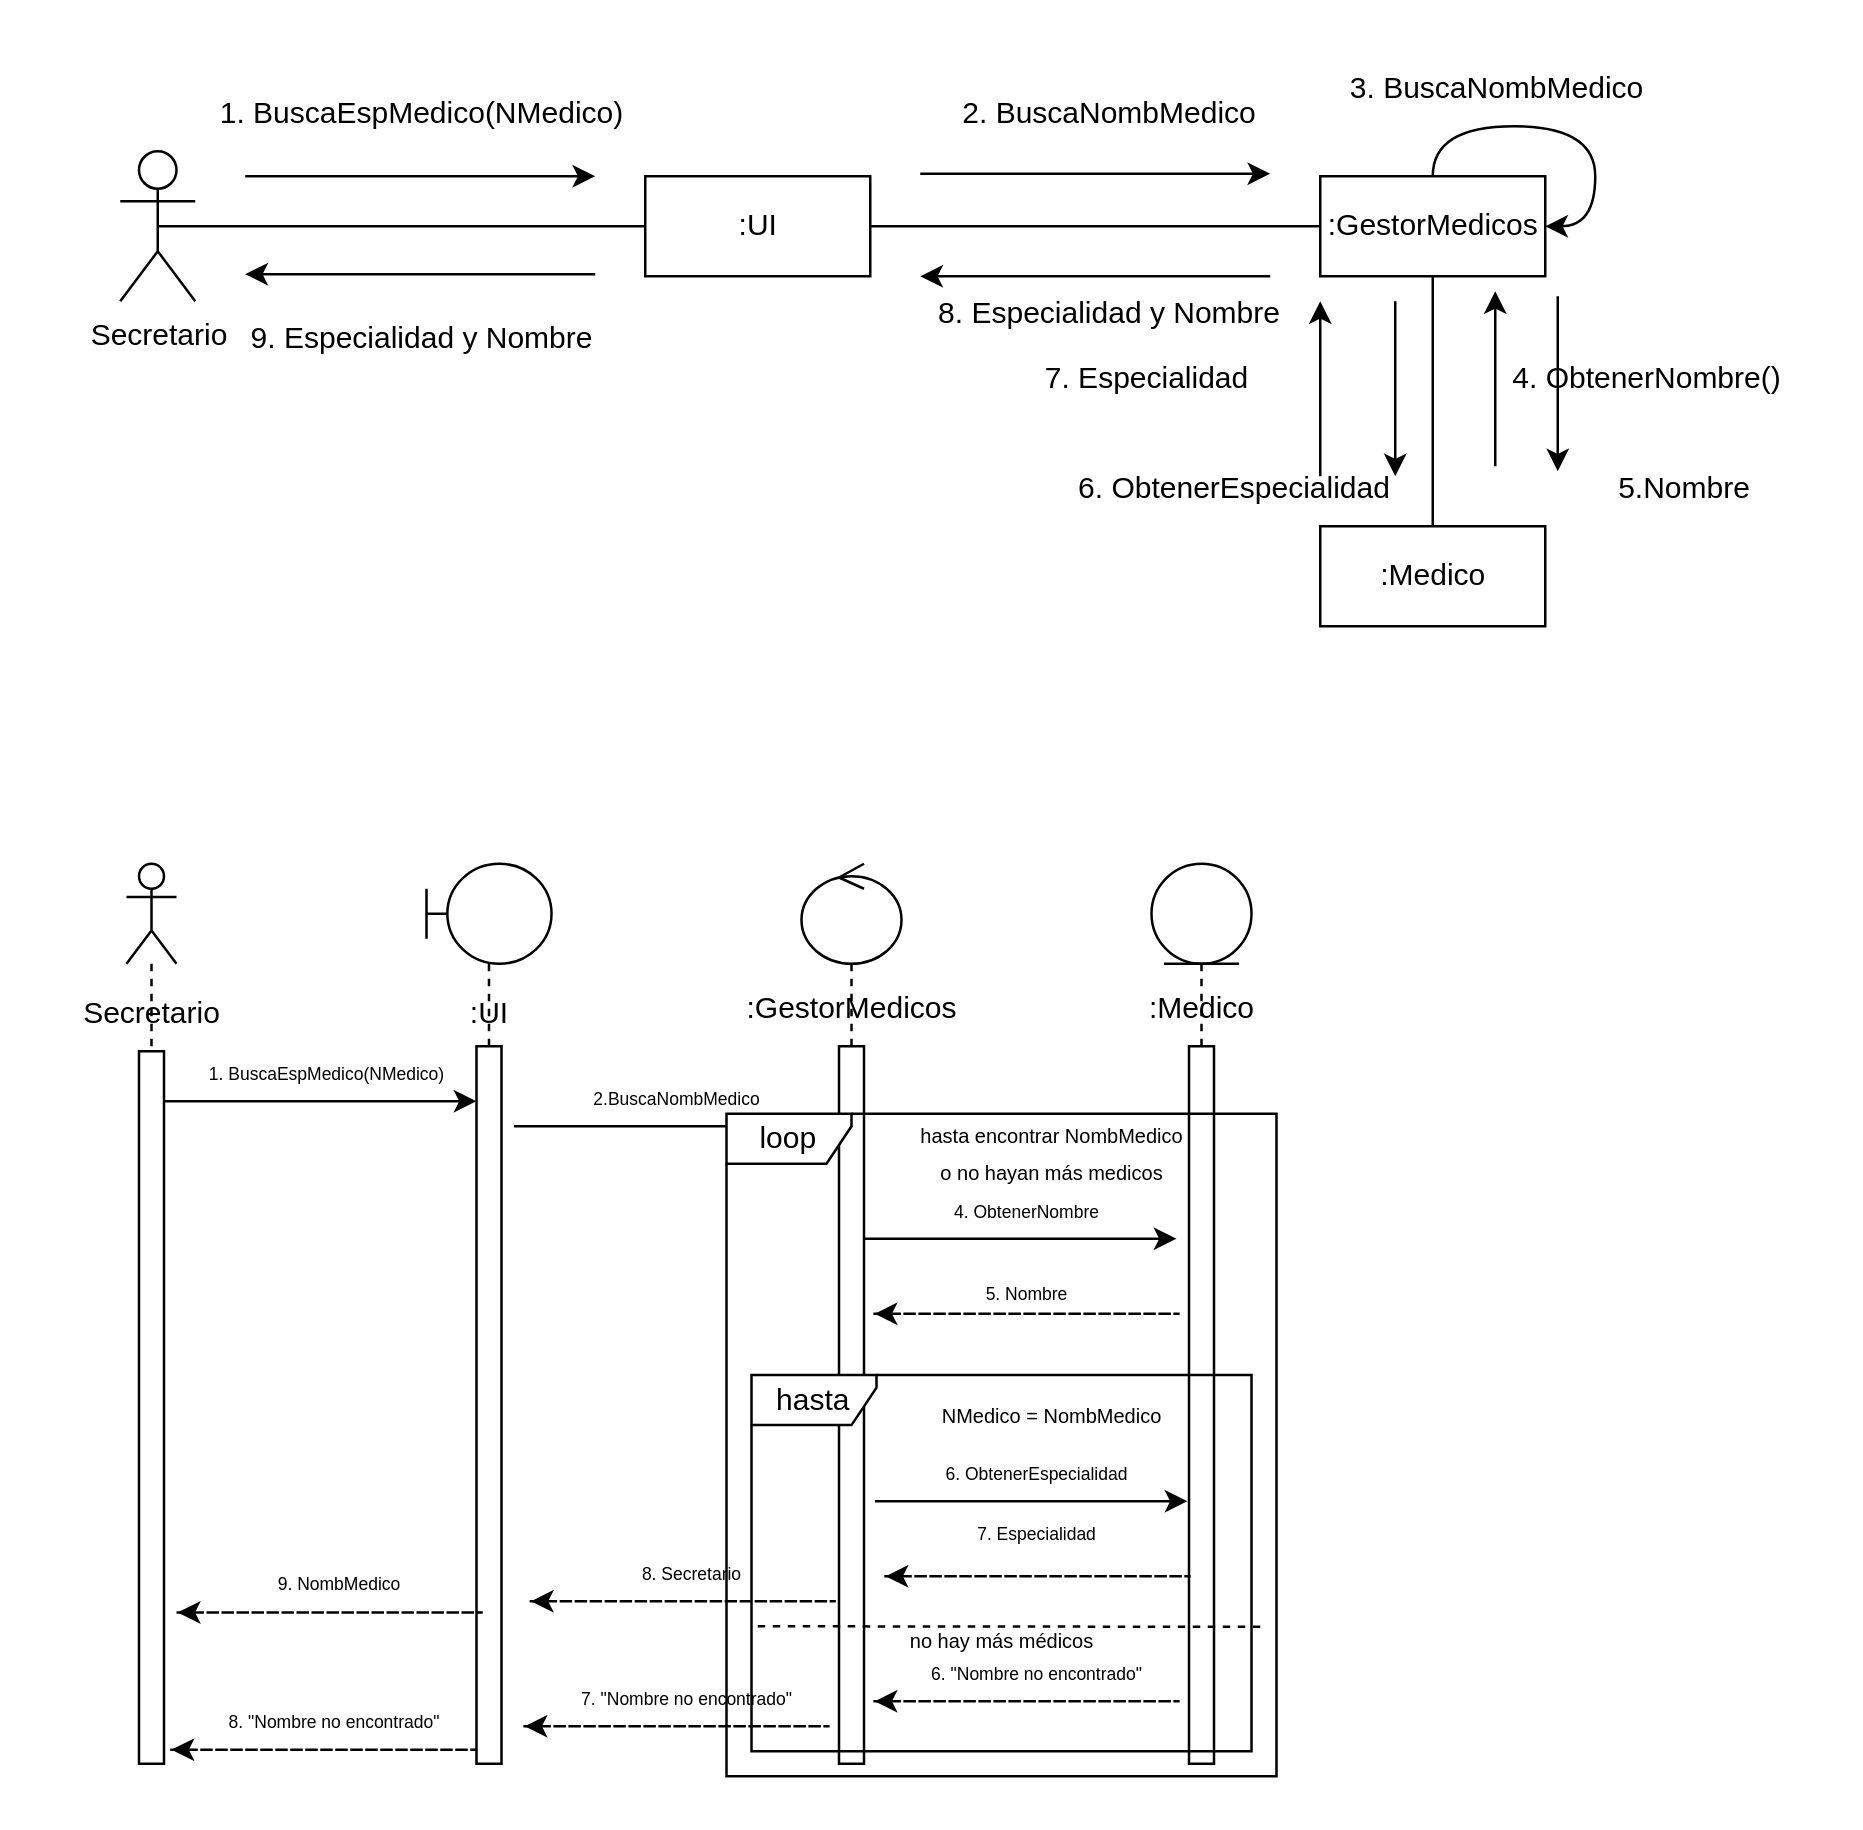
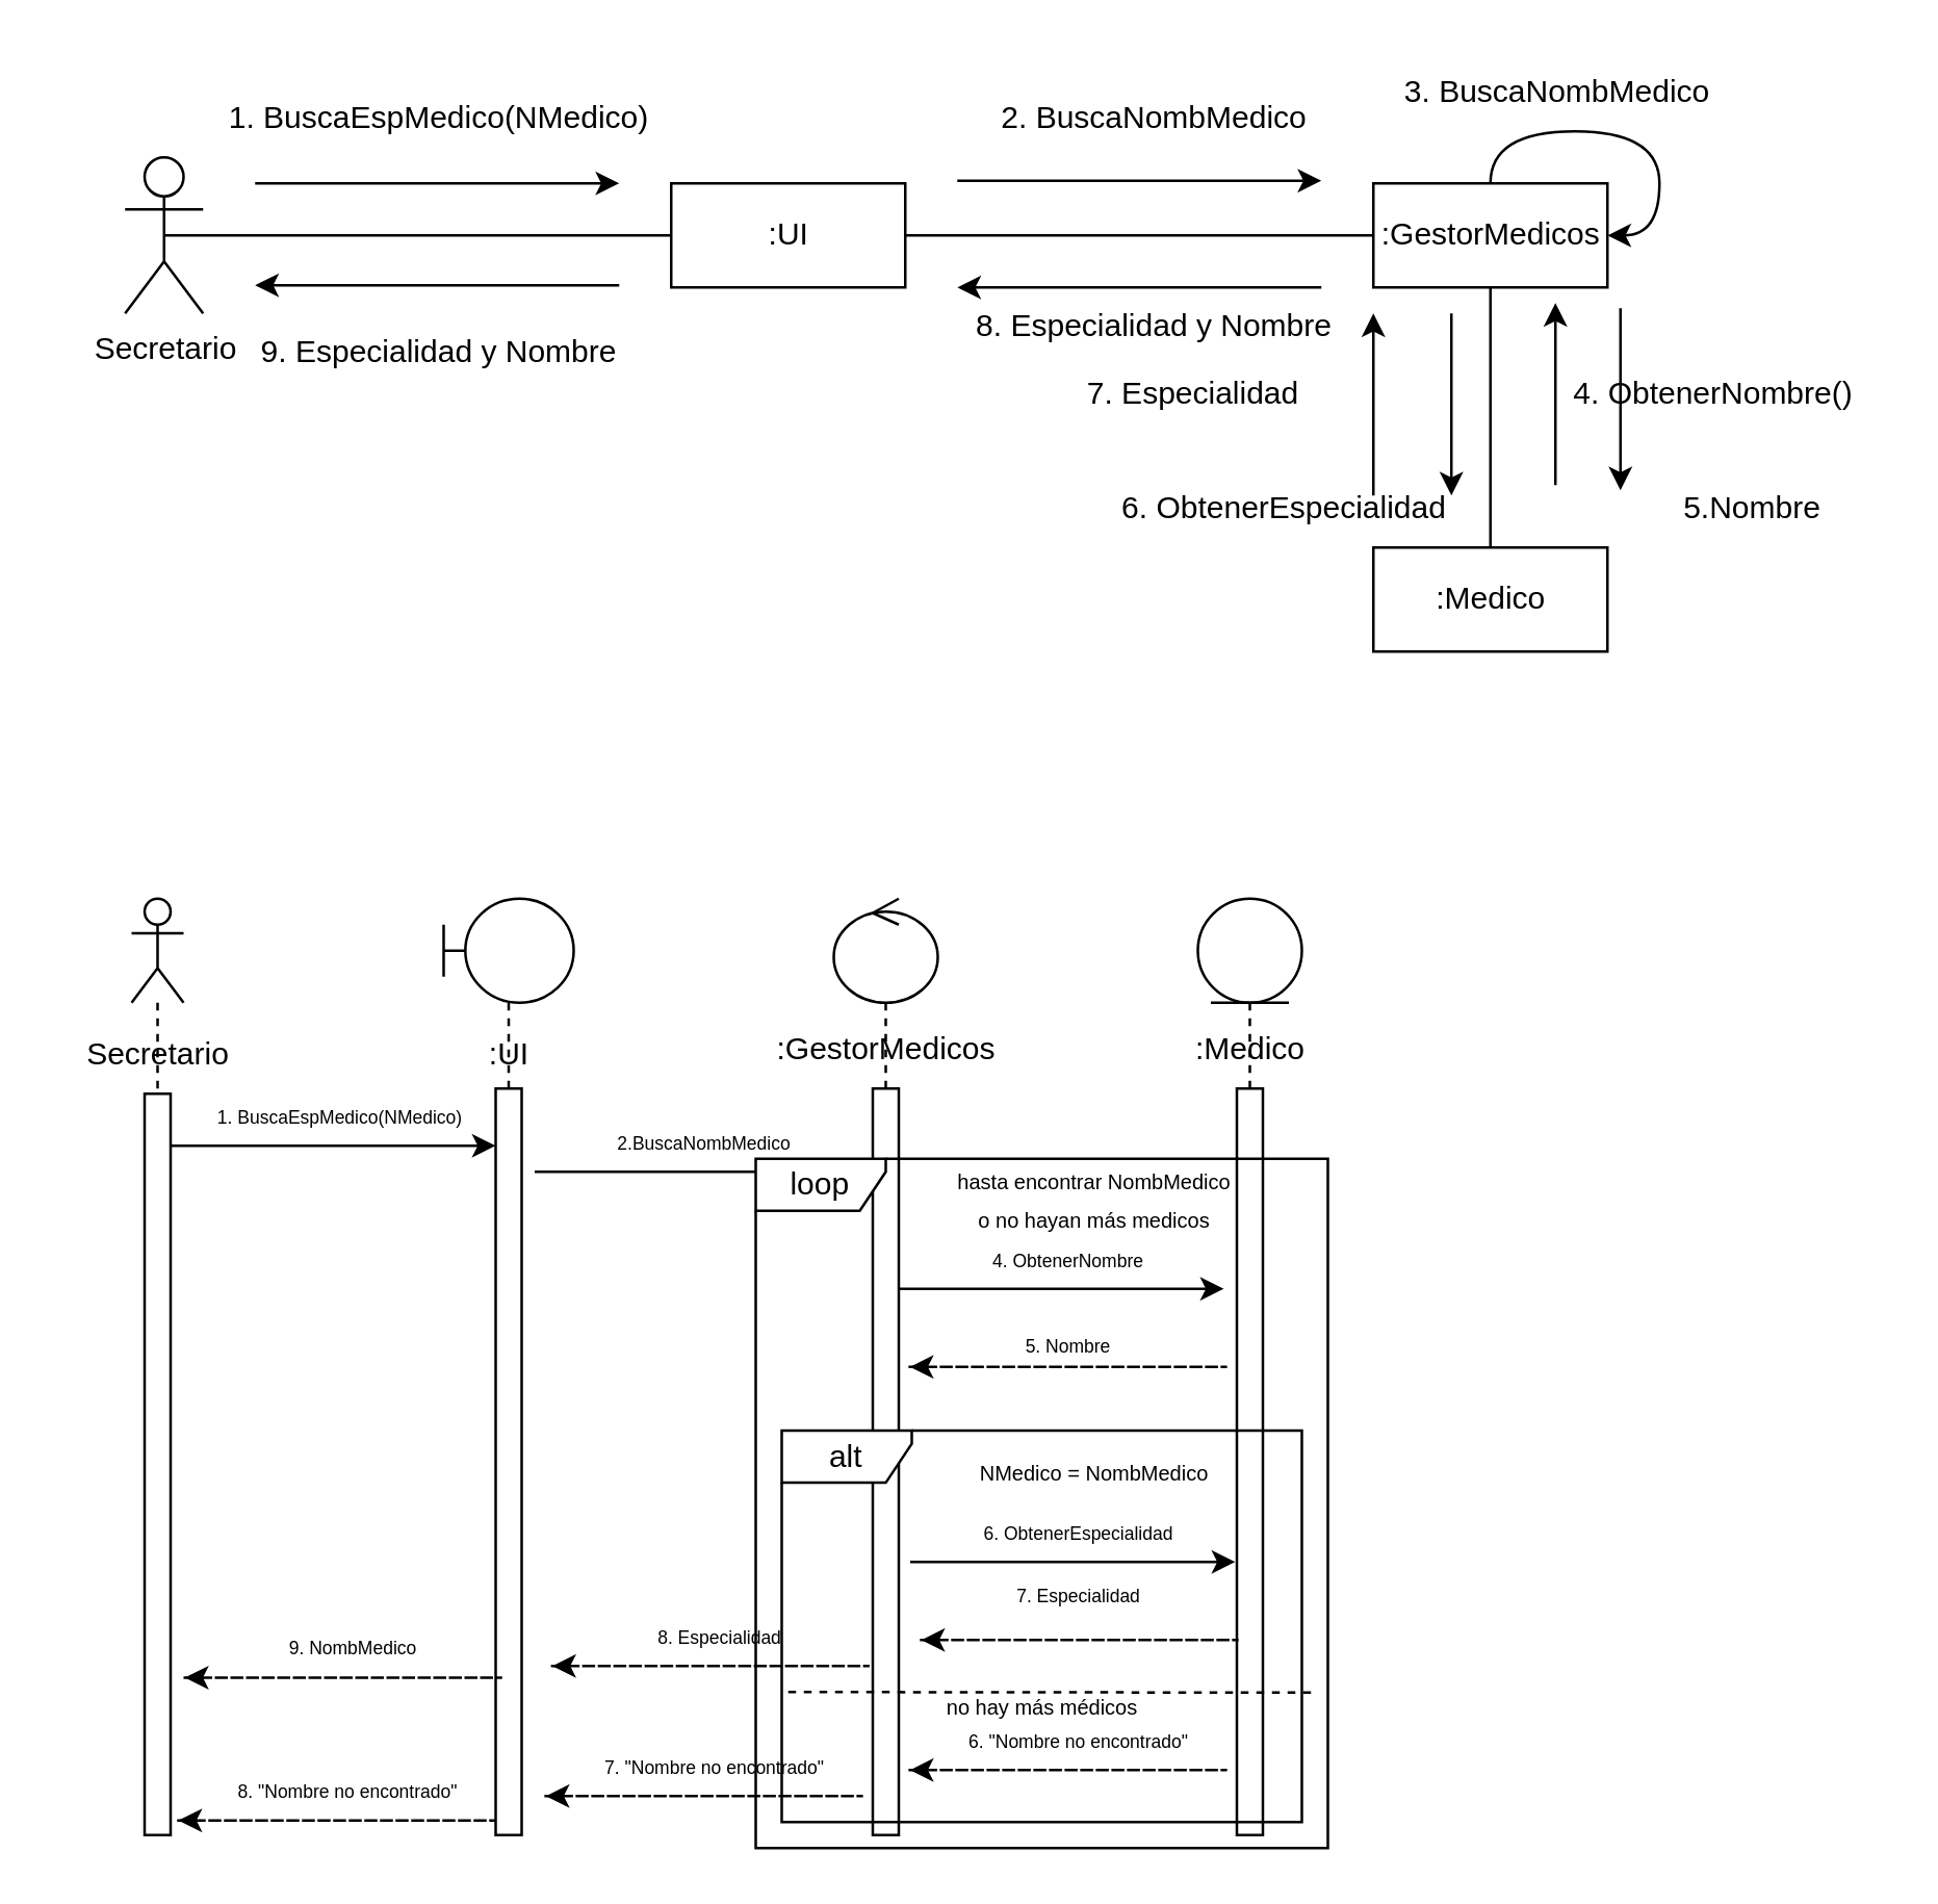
- <mxCell id="53" value="hasta" style="shape=umlFrame;whiteSpace=wrap;html=1;pointerEvents=0;width=50;height=20;" vertex="1" parent="1"><mxGeometry x="300" y="549.53" width="200" height="150.47" as="geometry" /></mxCell>
+ <mxCell id="53" value="alt" style="shape=umlFrame;whiteSpace=wrap;html=1;pointerEvents=0;width=50;height=20;" vertex="1" parent="1"><mxGeometry x="300" y="549.53" width="200" height="150.47" as="geometry" /></mxCell>
- <mxCell id="56" value="8. Secretario" style="text;html=1;align=center;verticalAlign=middle;resizable=0;points=[];autosize=1;strokeColor=none;fillColor=none;fontSize=7;" vertex="1" parent="1"><mxGeometry x="241.25" y="620" width="70" height="20" as="geometry" /></mxCell>
+ <mxCell id="56" value="8. Especialidad" style="text;html=1;align=center;verticalAlign=middle;resizable=0;points=[];autosize=1;strokeColor=none;fillColor=none;fontSize=7;" vertex="1" parent="1"><mxGeometry x="241.25" y="620" width="70" height="20" as="geometry" /></mxCell>
